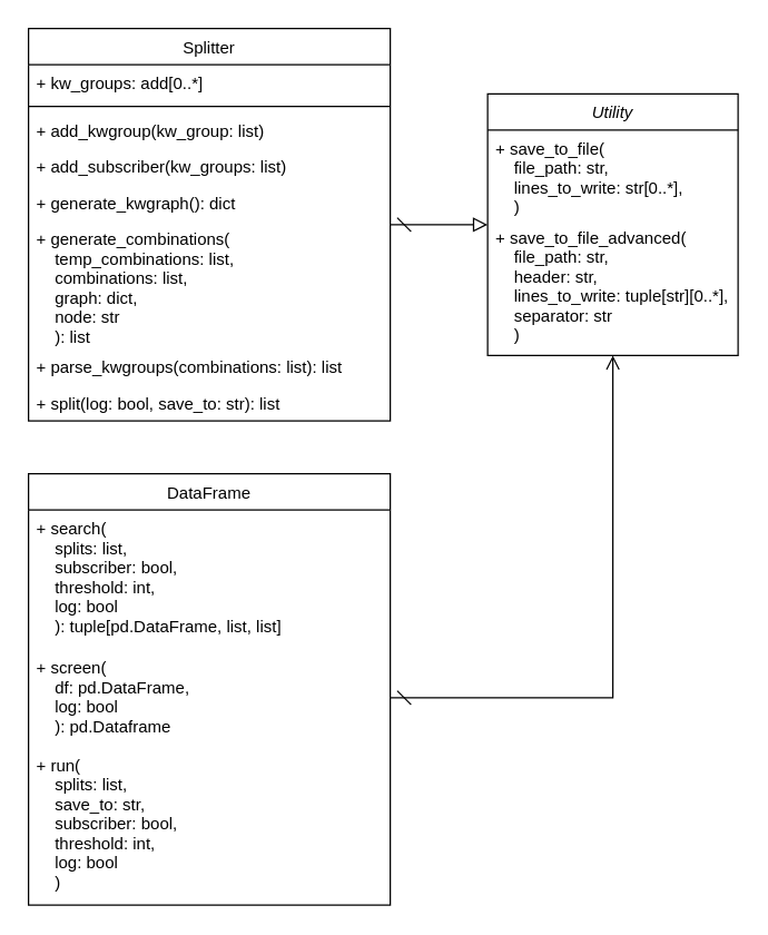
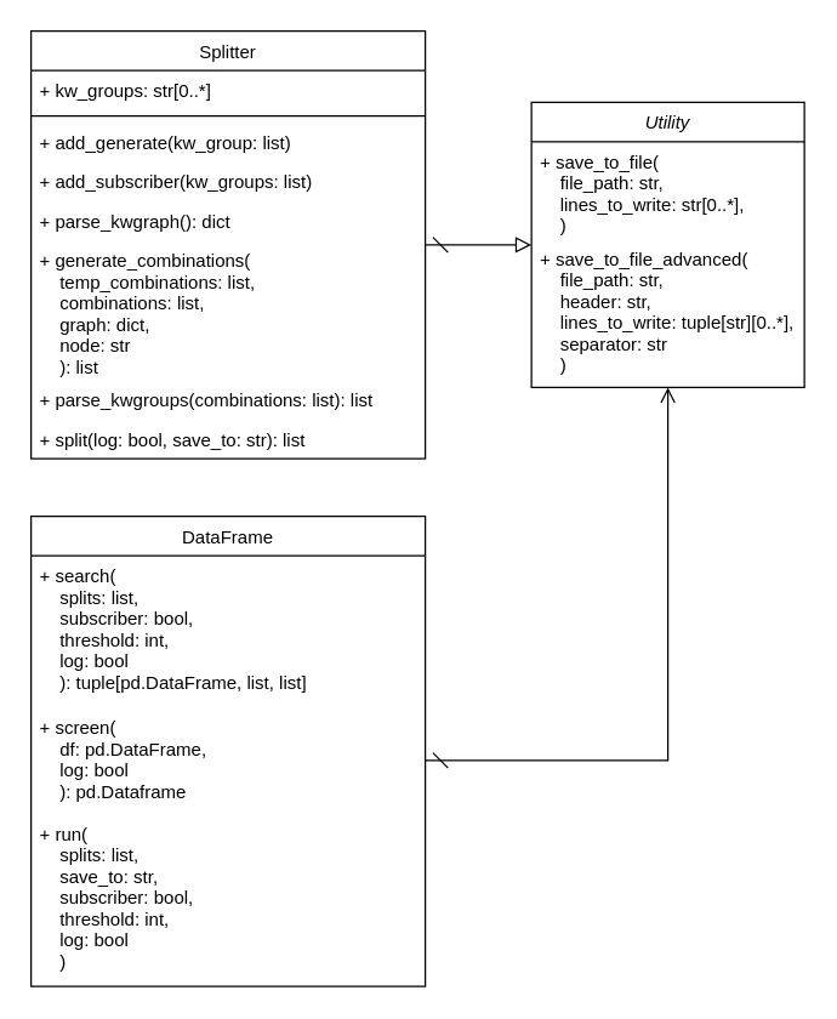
- <mxCell id="3" value="+ kw_groups: add[0..*] " style="text;align=left;verticalAlign=top;spacingLeft=4;spacingRight=4;overflow=hidden;rotatable=0;points=[[0,0.5],[1,0.5]];portConstraint=eastwest;" parent="2" vertex="1"><mxGeometry y="26" width="260" height="26" as="geometry" /></mxCell>
+ <mxCell id="3" value="+ kw_groups: str[0..*] " style="text;align=left;verticalAlign=top;spacingLeft=4;spacingRight=4;overflow=hidden;rotatable=0;points=[[0,0.5],[1,0.5]];portConstraint=eastwest;" parent="2" vertex="1"><mxGeometry y="26" width="260" height="26" as="geometry" /></mxCell>
- <mxCell id="5" value="+ add_kwgroup(kw_group: list)" style="text;align=left;verticalAlign=top;spacingLeft=4;spacingRight=4;overflow=hidden;rotatable=0;points=[[0,0.5],[1,0.5]];portConstraint=eastwest;" parent="2" vertex="1"><mxGeometry y="60" width="260" height="26" as="geometry" /></mxCell>
+ <mxCell id="5" value="+ add_generate(kw_group: list)" style="text;align=left;verticalAlign=top;spacingLeft=4;spacingRight=4;overflow=hidden;rotatable=0;points=[[0,0.5],[1,0.5]];portConstraint=eastwest;" parent="2" vertex="1"><mxGeometry y="60" width="260" height="26" as="geometry" /></mxCell>
- <mxCell id="7" value="+ generate_kwgraph(): dict" style="text;align=left;verticalAlign=top;spacingLeft=4;spacingRight=4;overflow=hidden;rotatable=0;points=[[0,0.5],[1,0.5]];portConstraint=eastwest;" parent="2" vertex="1"><mxGeometry y="112" width="260" height="26" as="geometry" /></mxCell>
+ <mxCell id="7" value="+ parse_kwgraph(): dict" style="text;align=left;verticalAlign=top;spacingLeft=4;spacingRight=4;overflow=hidden;rotatable=0;points=[[0,0.5],[1,0.5]];portConstraint=eastwest;" parent="2" vertex="1"><mxGeometry y="112" width="260" height="26" as="geometry" /></mxCell>
